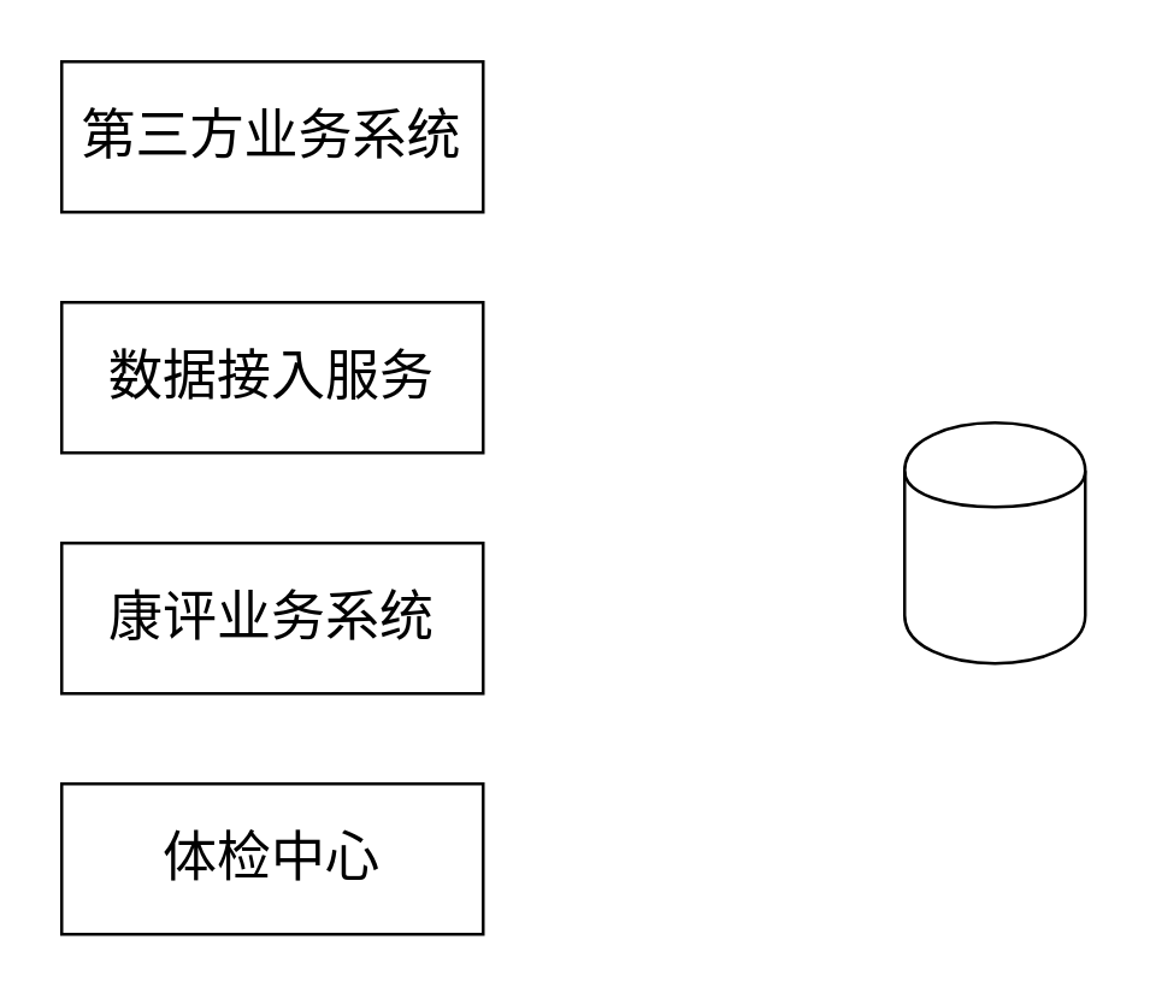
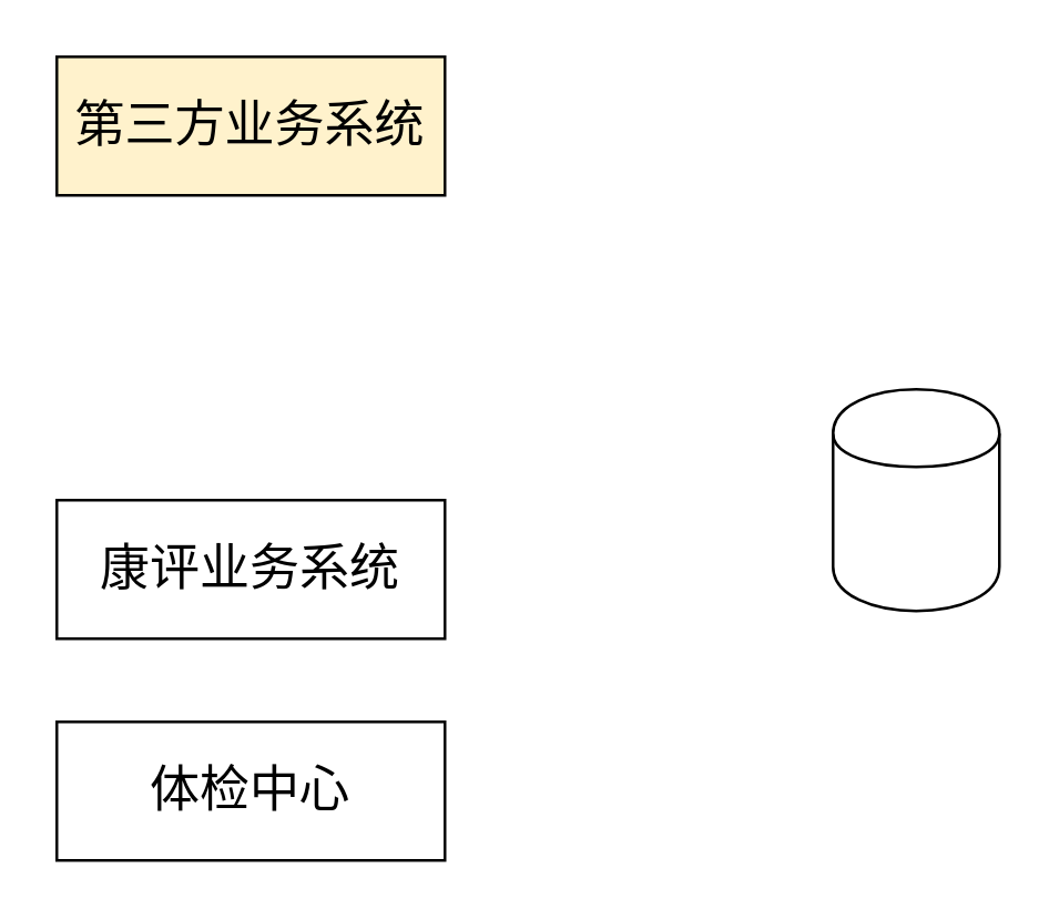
- <mxCell id="2" value="第三方业务系统" style="rounded=0;whiteSpace=wrap;html=1;fontSize=18;" vertex="1" parent="1"><mxGeometry x="20" y="20" width="140" height="50" as="geometry" /></mxCell>
+ <mxCell id="2" value="第三方业务系统" style="rounded=0;whiteSpace=wrap;html=1;fontSize=18;fillColor=#fff2cc;" vertex="1" parent="1"><mxGeometry x="20" y="20" width="140" height="50" as="geometry" /></mxCell>
- <mxCell id="3" value="数据接入服务" style="rounded=0;whiteSpace=wrap;html=1;fontSize=18;" vertex="1" parent="1"><mxGeometry x="20" y="100" width="140" height="50" as="geometry" /></mxCell>
